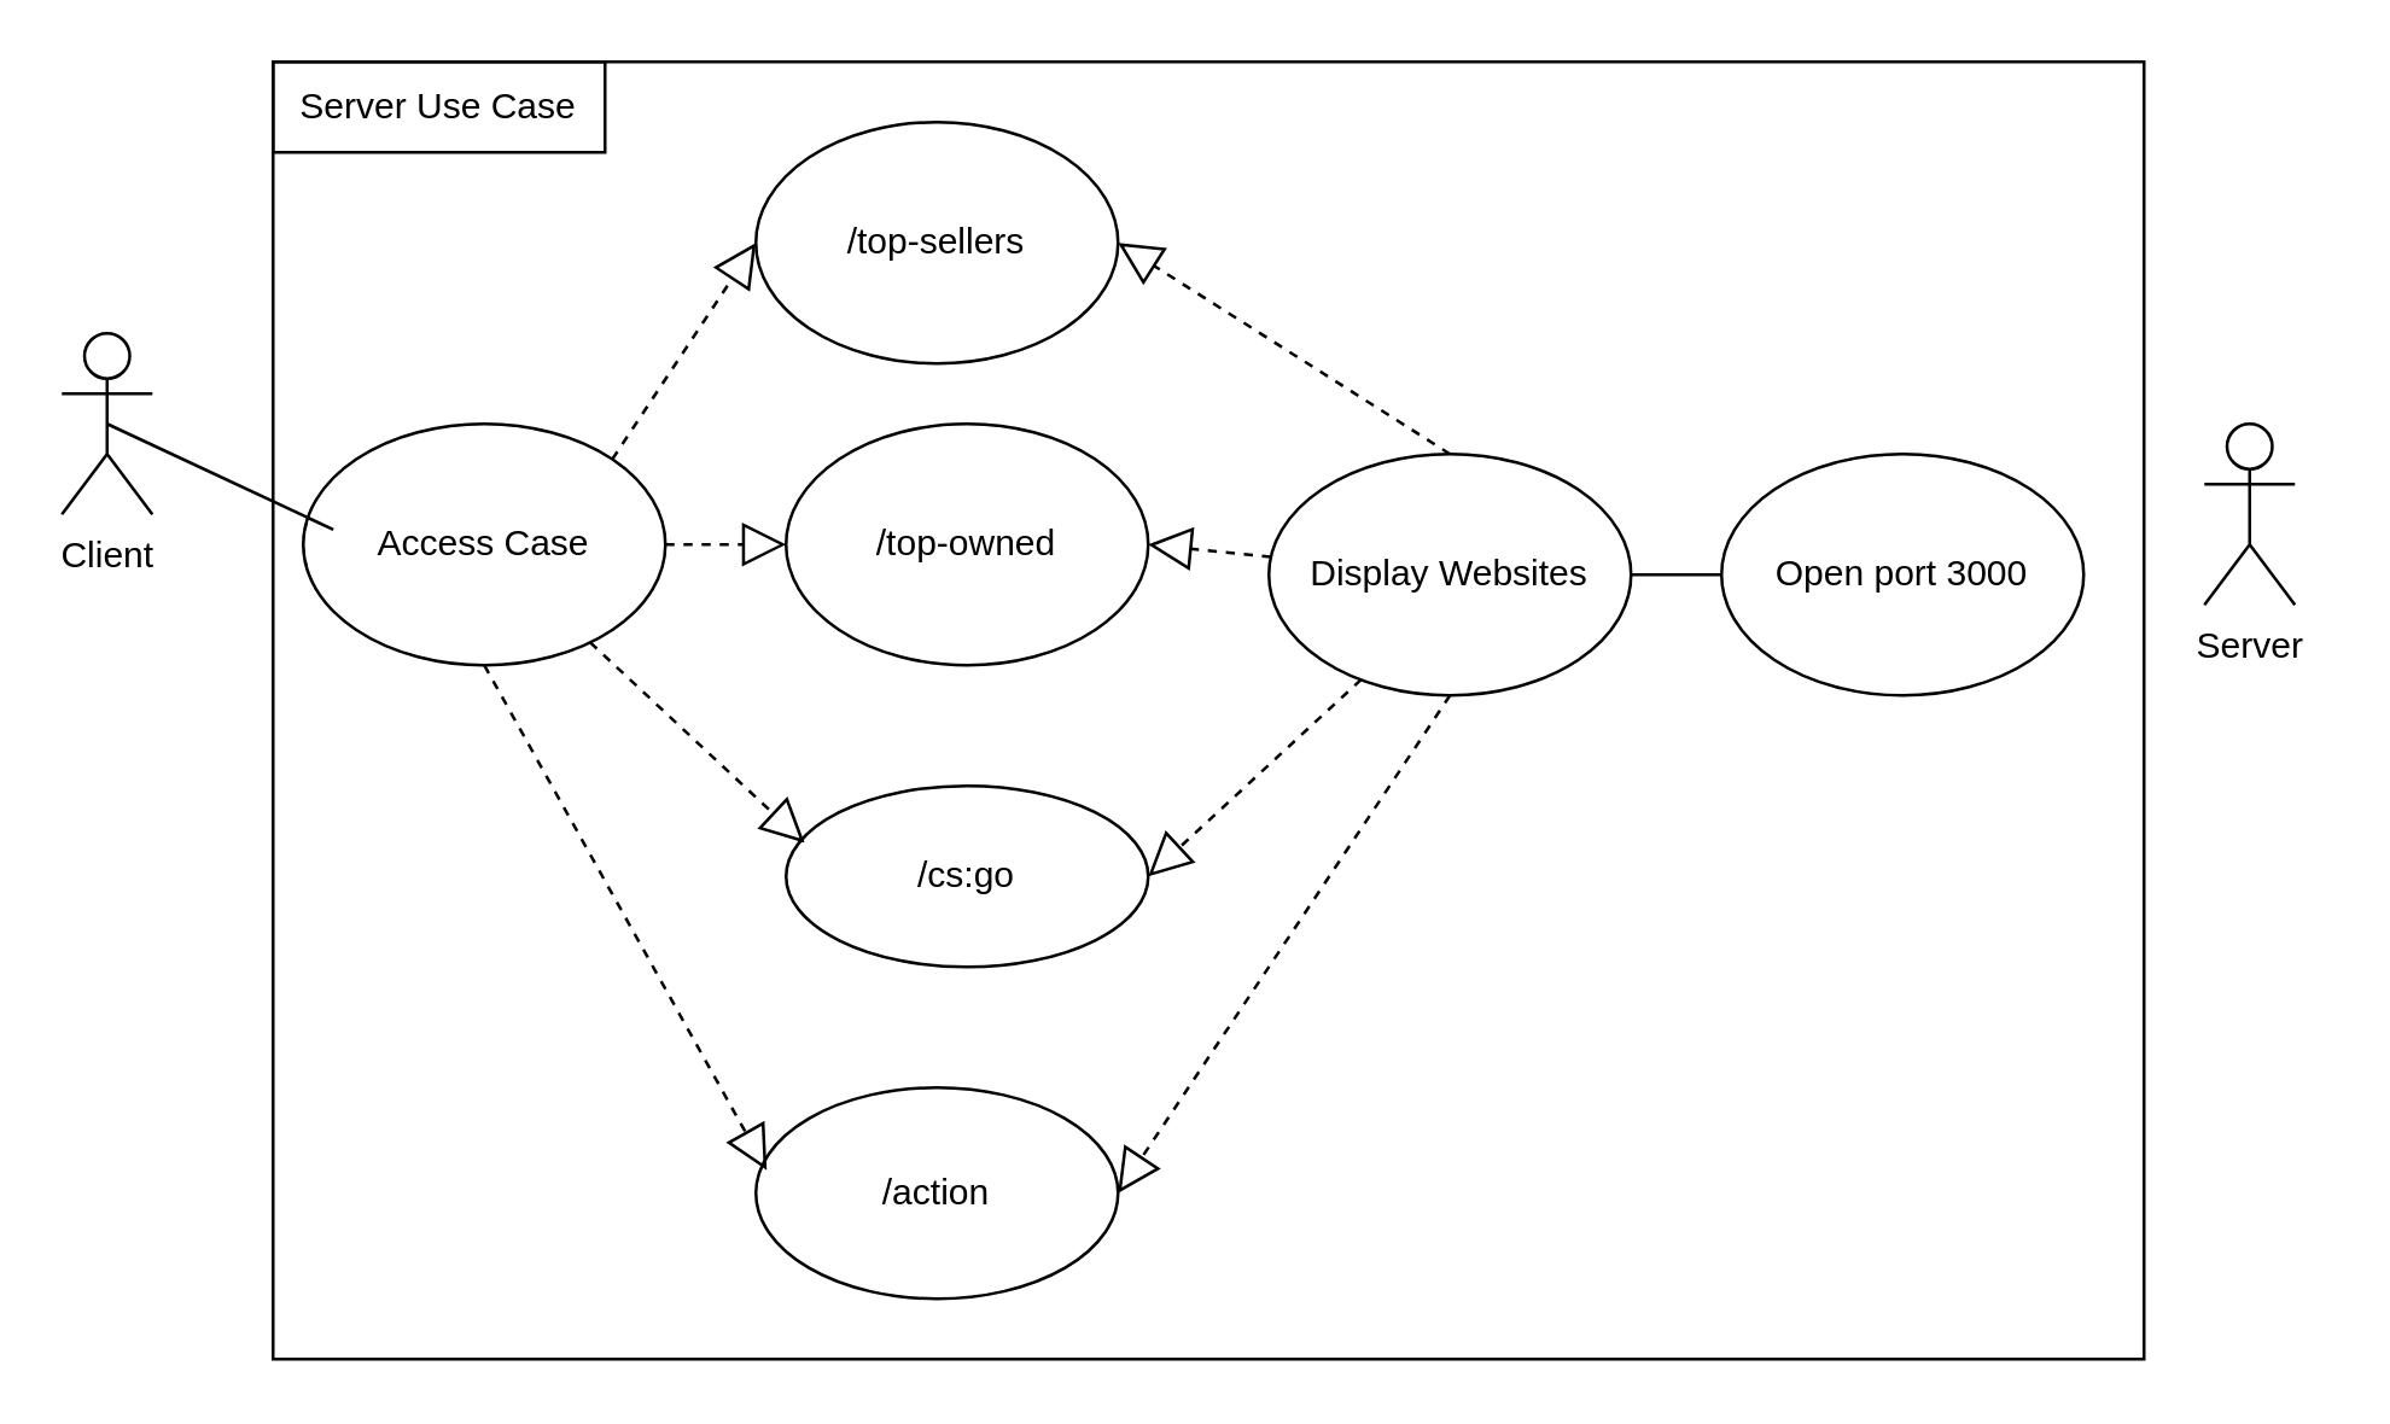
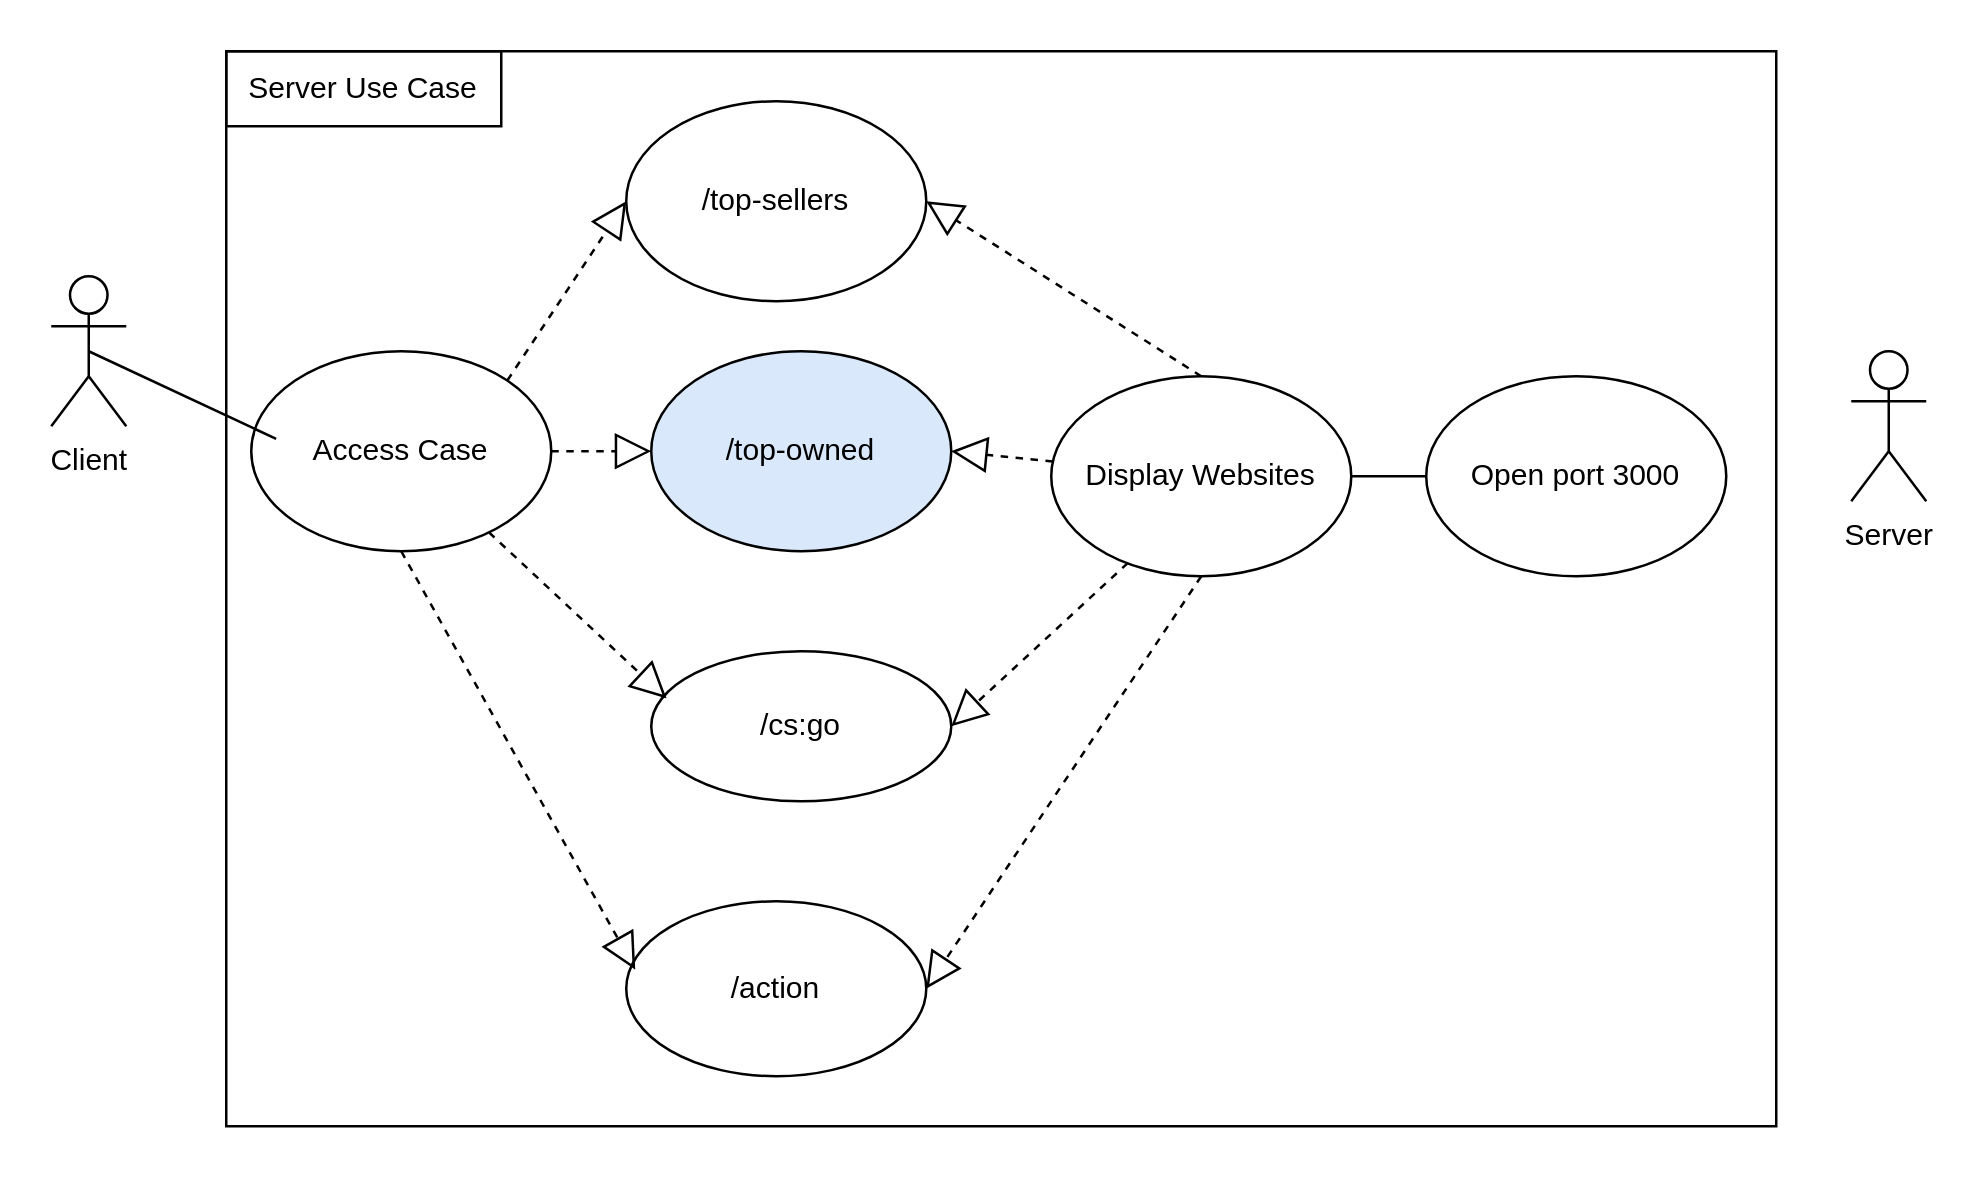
- <mxCell id="6" value="Server" style="shape=umlActor;verticalLabelPosition=bottom;labelBackgroundColor=#ffffff;verticalAlign=top;html=1;outlineConnect=0;" parent="1" vertex="1"><mxGeometry x="730" y="140" width="30" height="60" as="geometry" /></mxCell>
+ <mxCell id="6" value="Server" style="shape=umlActor;verticalLabelPosition=bottom;labelBackgroundColor=#ffffff;verticalAlign=top;html=1;outlineConnect=0;" parent="1" vertex="1"><mxGeometry x="740" y="140" width="30" height="60" as="geometry" /></mxCell>
- <mxCell id="11" value="/top-owned" style="ellipse;whiteSpace=wrap;html=1;" parent="1" vertex="1"><mxGeometry x="260" y="140" width="120" height="80" as="geometry" /></mxCell>
+ <mxCell id="11" value="/top-owned" style="ellipse;whiteSpace=wrap;html=1;fillColor=#dae8fc;" parent="1" vertex="1"><mxGeometry x="260" y="140" width="120" height="80" as="geometry" /></mxCell>
